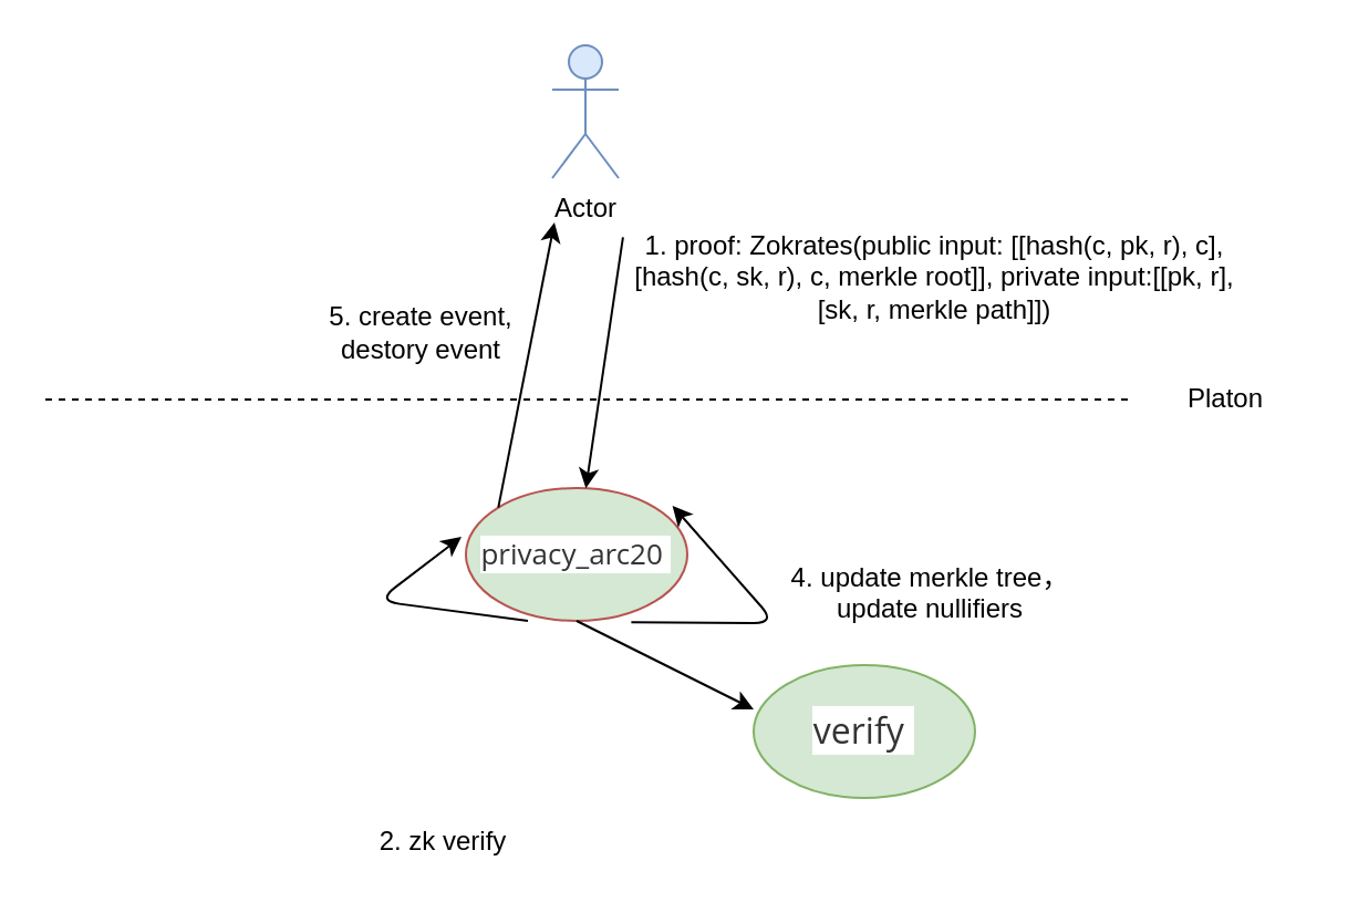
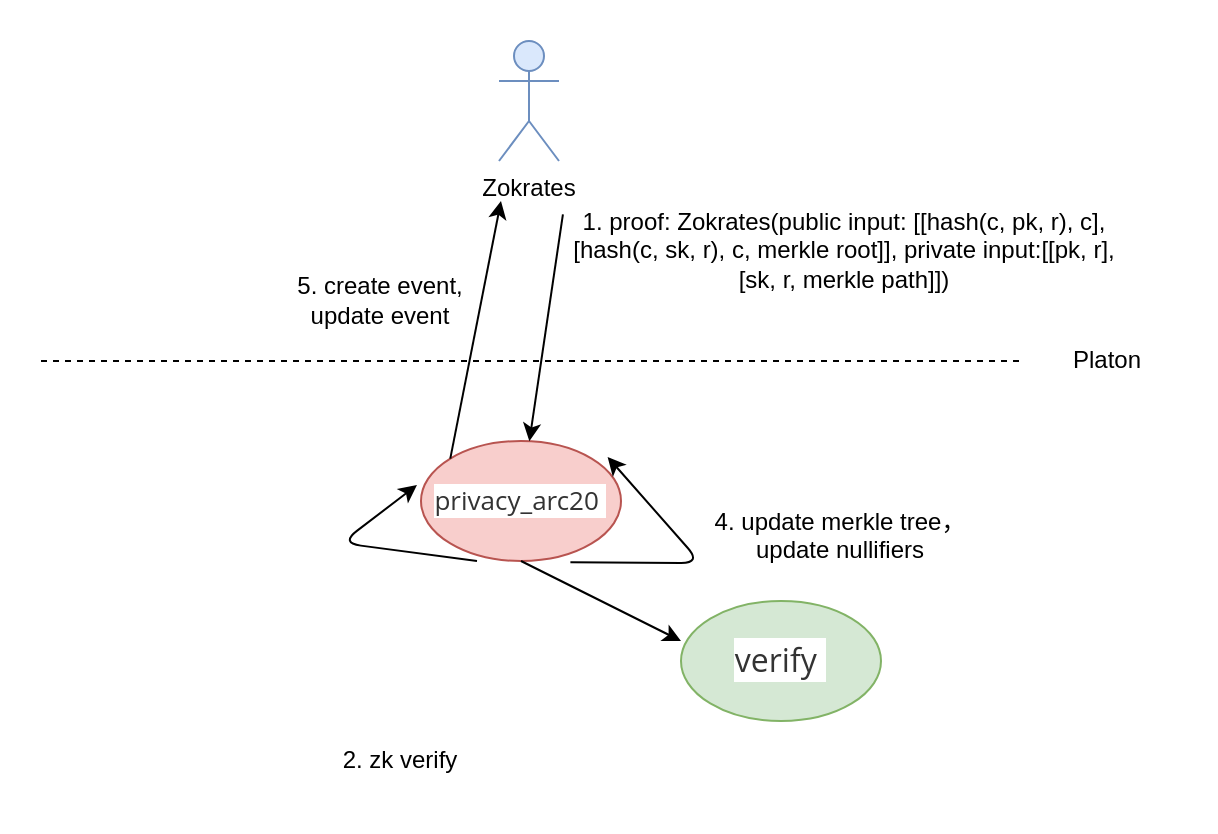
- <mxCell id="6" value="Actor" style="shape=umlActor;verticalLabelPosition=bottom;labelBackgroundColor=#ffffff;verticalAlign=top;html=1;outlineConnect=0;fillColor=#dae8fc;strokeColor=#6c8ebf;" parent="1" vertex="1"><mxGeometry x="249" y="20" width="30" height="60" as="geometry" /></mxCell>
+ <mxCell id="6" value="Zokrates" style="shape=umlActor;verticalLabelPosition=bottom;labelBackgroundColor=#ffffff;verticalAlign=top;html=1;outlineConnect=0;fillColor=#dae8fc;strokeColor=#6c8ebf;" parent="1" vertex="1"><mxGeometry x="249" y="20" width="30" height="60" as="geometry" /></mxCell>
- <mxCell id="13" value="5. create event, destory event" style="text;html=1;strokeColor=none;fillColor=none;align=center;verticalAlign=middle;whiteSpace=wrap;rounded=0;" parent="1" vertex="1"><mxGeometry x="140" y="140" width="100" height="20" as="geometry" /></mxCell>
+ <mxCell id="13" value="5. create event, update event" style="text;html=1;strokeColor=none;fillColor=none;align=center;verticalAlign=middle;whiteSpace=wrap;rounded=0;" parent="1" vertex="1"><mxGeometry x="140" y="140" width="100" height="20" as="geometry" /></mxCell>
- <mxCell id="4" value="&lt;span style=&quot;color: rgb(51 , 51 , 51) ; font-family: &amp;#34;open sans&amp;#34; , &amp;#34;clear sans&amp;#34; , &amp;#34;helvetica neue&amp;#34; , &amp;#34;helvetica&amp;#34; , &amp;#34;arial&amp;#34; , sans-serif ; white-space: pre-wrap ; background-color: rgb(255 , 255 , 255)&quot;&gt;&lt;font style=&quot;font-size: 13px&quot;&gt;privacy_arc20 &lt;/font&gt;&lt;/span&gt;" style="ellipse;whiteSpace=wrap;html=1;fillColor=#d5e8d4;strokeColor=#b85450;" parent="1" vertex="1"><mxGeometry x="210" y="220" width="100" height="60" as="geometry" /></mxCell>
+ <mxCell id="4" value="&lt;span style=&quot;color: rgb(51 , 51 , 51) ; font-family: &amp;#34;open sans&amp;#34; , &amp;#34;clear sans&amp;#34; , &amp;#34;helvetica neue&amp;#34; , &amp;#34;helvetica&amp;#34; , &amp;#34;arial&amp;#34; , sans-serif ; white-space: pre-wrap ; background-color: rgb(255 , 255 , 255)&quot;&gt;&lt;font style=&quot;font-size: 13px&quot;&gt;privacy_arc20 &lt;/font&gt;&lt;/span&gt;" style="ellipse;whiteSpace=wrap;html=1;fillColor=#f8cecc;strokeColor=#b85450;" parent="1" vertex="1"><mxGeometry x="210" y="220" width="100" height="60" as="geometry" /></mxCell>
